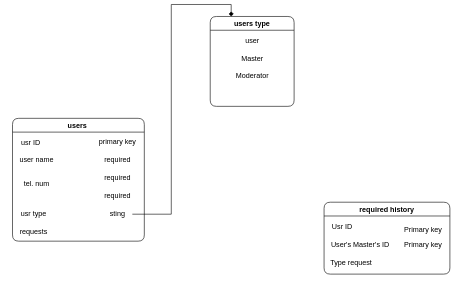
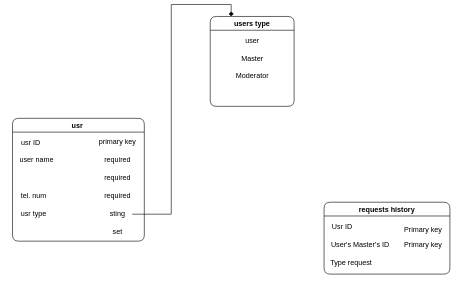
- <mxCell id="3" value="users&amp;nbsp;" style="swimlane;whiteSpace=wrap;html=1;rounded=1;shadow=0;glass=0;sketch=0;strokeColor=default;fillColor=default;gradientColor=none;" vertex="1" parent="2"><mxGeometry width="220" height="205" as="geometry"><mxRectangle x="40" y="20" width="80" height="30" as="alternateBounds" /></mxGeometry></mxCell>
+ <mxCell id="3" value="usr&amp;nbsp;" style="swimlane;whiteSpace=wrap;html=1;rounded=1;shadow=0;glass=0;sketch=0;strokeColor=default;fillColor=default;gradientColor=none;" vertex="1" parent="2"><mxGeometry width="220" height="205" as="geometry"><mxRectangle x="40" y="20" width="80" height="30" as="alternateBounds" /></mxGeometry></mxCell>
- <mxCell id="8" value="tel. num" style="text;html=1;align=center;verticalAlign=middle;resizable=0;points=[];autosize=1;strokeColor=none;fillColor=none;" vertex="1" parent="3"><mxGeometry x="5" y="95" width="70" height="30" as="geometry" /></mxCell>
+ <mxCell id="8" value="tel. num" style="text;html=1;align=center;verticalAlign=middle;resizable=0;points=[];autosize=1;strokeColor=none;fillColor=none;" vertex="1" parent="3"><mxGeometry y="115" width="70" height="30" as="geometry" /></mxCell>
- <mxCell id="20" value="required history" style="swimlane;whiteSpace=wrap;html=1;rounded=1;shadow=0;glass=0;sketch=0;strokeColor=default;fillColor=default;gradientColor=none;" vertex="1" parent="1"><mxGeometry x="540" y="330" width="210" height="120" as="geometry" /></mxCell>
+ <mxCell id="20" value="requests history" style="swimlane;whiteSpace=wrap;html=1;rounded=1;shadow=0;glass=0;sketch=0;strokeColor=default;fillColor=default;gradientColor=none;" vertex="1" parent="1"><mxGeometry x="540" y="330" width="210" height="120" as="geometry" /></mxCell>
- <mxCell id="12" value="requests" style="text;html=1;align=center;verticalAlign=middle;resizable=0;points=[];autosize=1;strokeColor=none;fillColor=none;" vertex="1" parent="3"><mxGeometry y="175" width="70" height="30" as="geometry" /></mxCell>
+ <mxCell id="14" value="set" style="text;html=1;align=center;verticalAlign=middle;resizable=0;points=[];autosize=1;strokeColor=none;fillColor=none;" vertex="1" parent="2"><mxGeometry x="155" y="175" width="40" height="30" as="geometry" /></mxCell>
